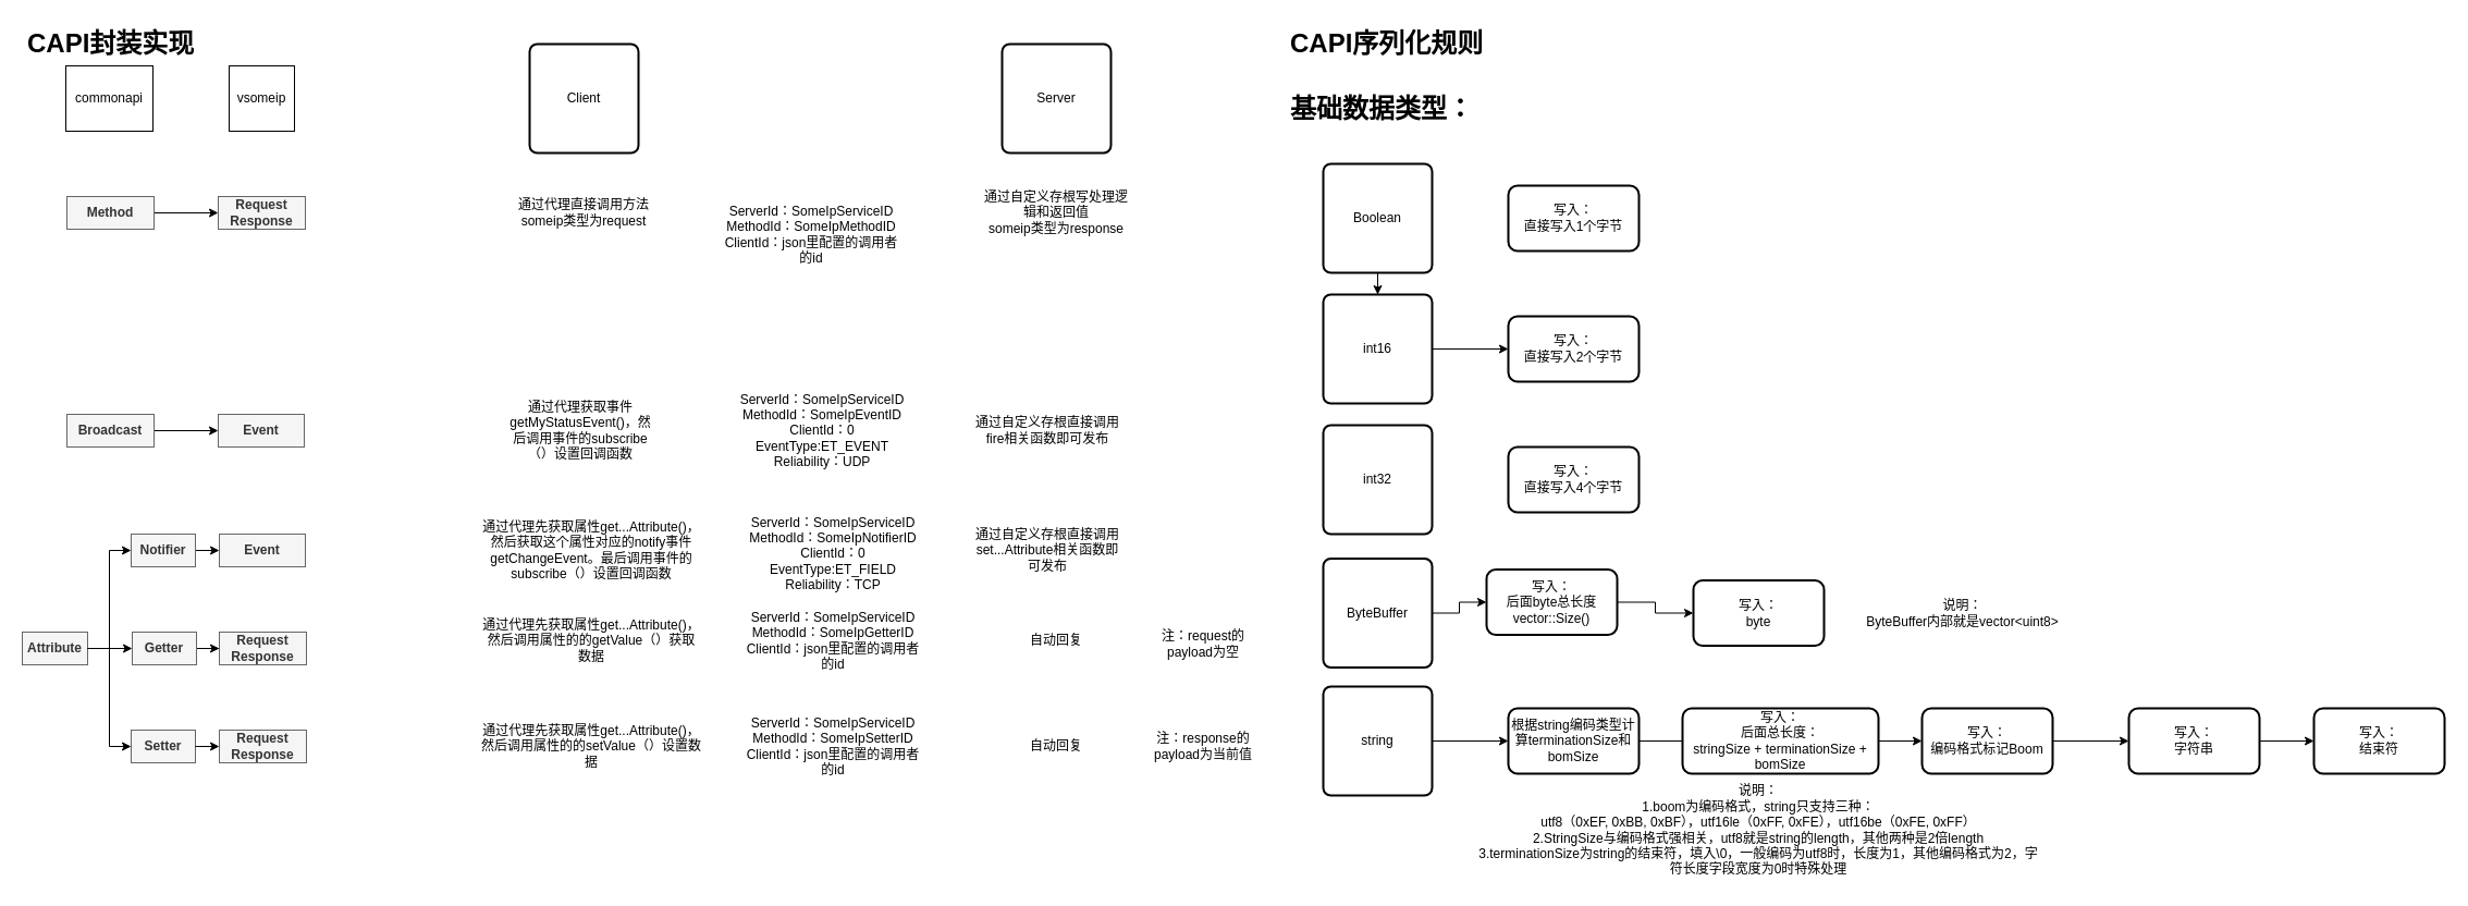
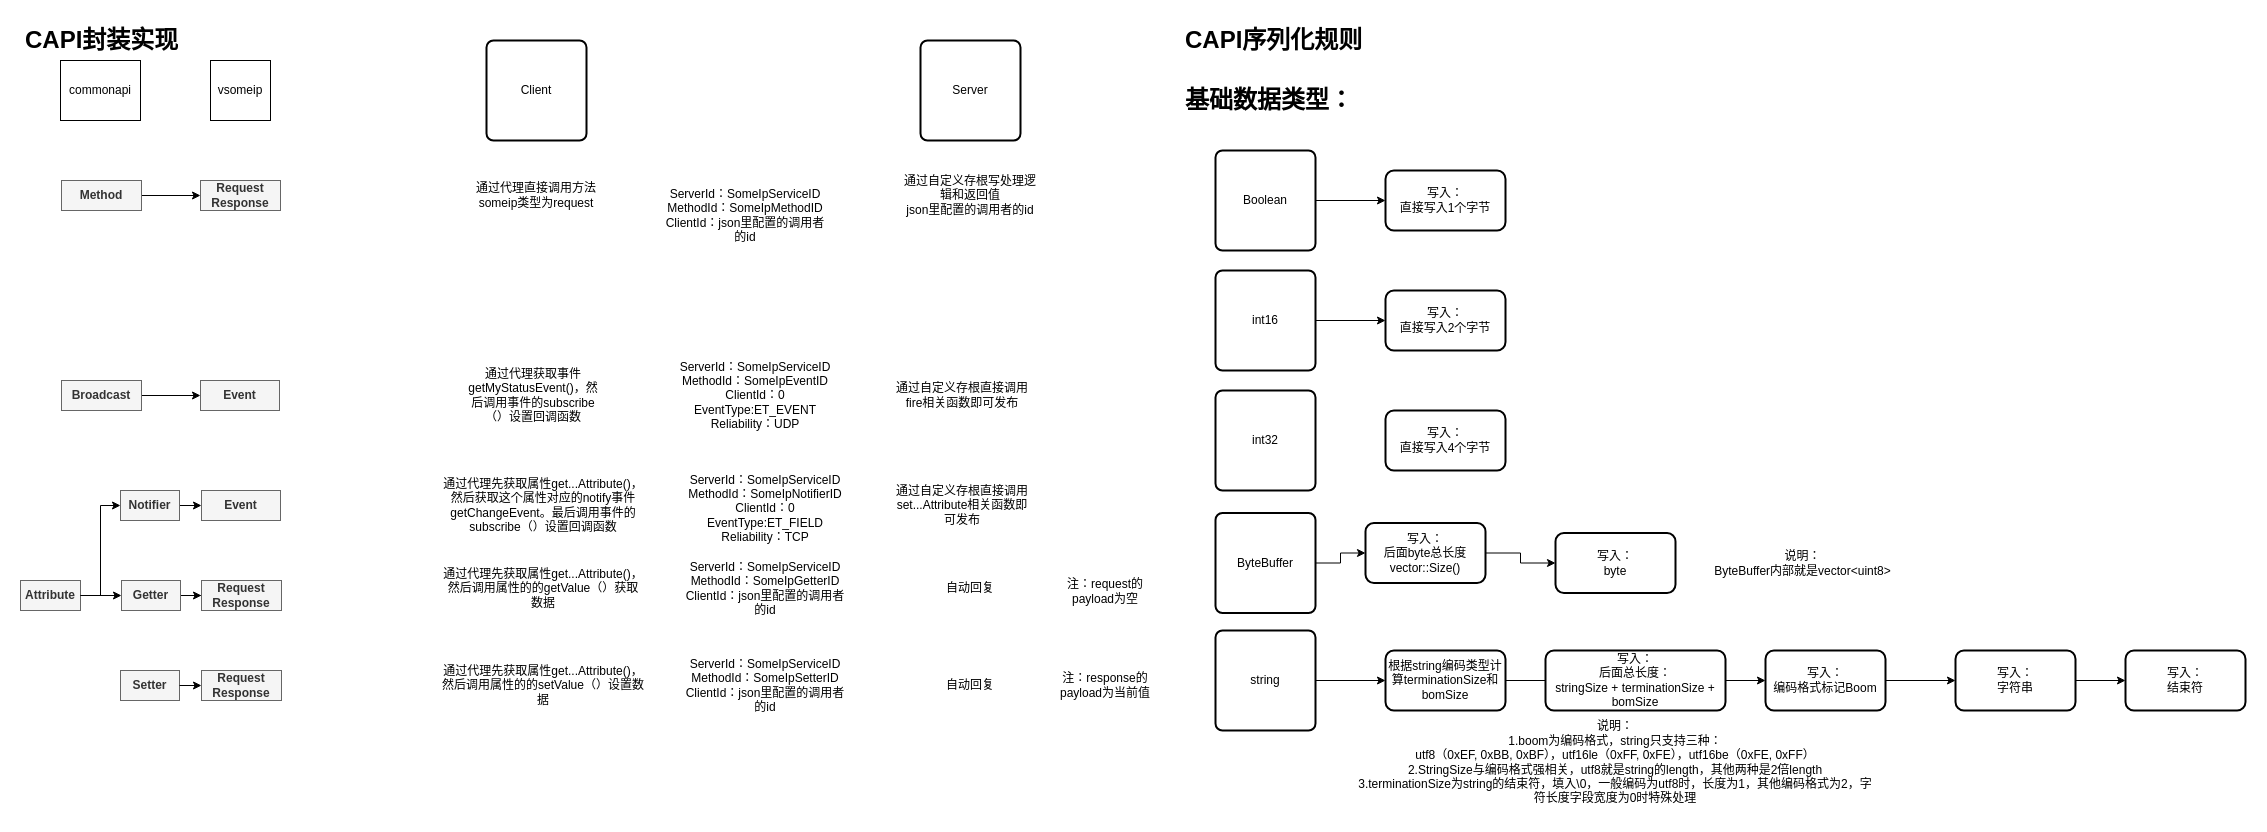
- <mxCell id="11" value="通过自定义存根写处理逻辑和返回值&lt;br&gt;someip类型为response" style="text;html=1;strokeColor=none;fillColor=none;align=center;verticalAlign=middle;whiteSpace=wrap;rounded=0;" parent="1" vertex="1"><mxGeometry x="903" y="165" width="134" height="60" as="geometry" /></mxCell>
+ <mxCell id="11" value="通过自定义存根写处理逻辑和返回值&lt;br&gt;json里配置的调用者的id" style="text;html=1;strokeColor=none;fillColor=none;align=center;verticalAlign=middle;whiteSpace=wrap;rounded=0;" parent="1" vertex="1"><mxGeometry x="903" y="165" width="134" height="60" as="geometry" /></mxCell>
- <mxCell id="67" value="" style="edgeStyle=orthogonalEdgeStyle;rounded=0;orthogonalLoop=1;jettySize=auto;html=1;" parent="1" source="68" target="45" edge="1"><mxGeometry relative="1" as="geometry" /></mxCell>
+ <mxCell id="67" value="" style="edgeStyle=orthogonalEdgeStyle;rounded=0;orthogonalLoop=1;jettySize=auto;html=1;" parent="1" source="68" target="69" edge="1"><mxGeometry relative="1" as="geometry" /></mxCell>
- <mxCell id="20" style="edgeStyle=orthogonalEdgeStyle;rounded=0;orthogonalLoop=1;jettySize=auto;html=1;entryX=0;entryY=0.5;entryDx=0;entryDy=0;exitX=1;exitY=0.5;exitDx=0;exitDy=0;" parent="1" source="5" target="25" edge="1"><mxGeometry relative="1" as="geometry"><mxPoint x="152" y="595" as="sourcePoint" /></mxGeometry></mxCell>
